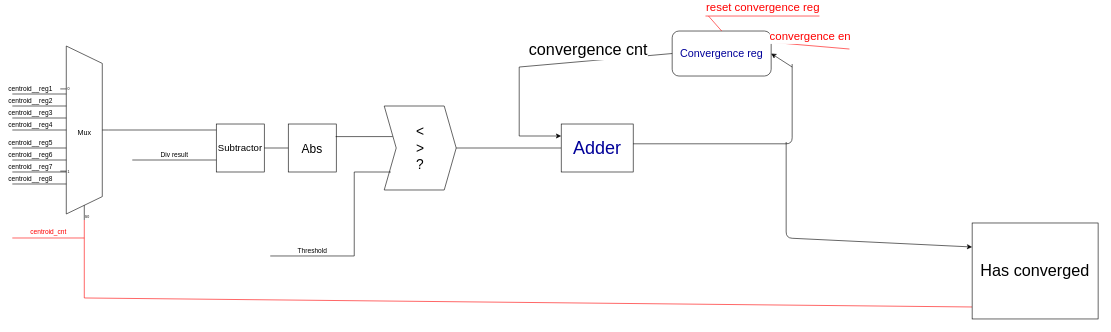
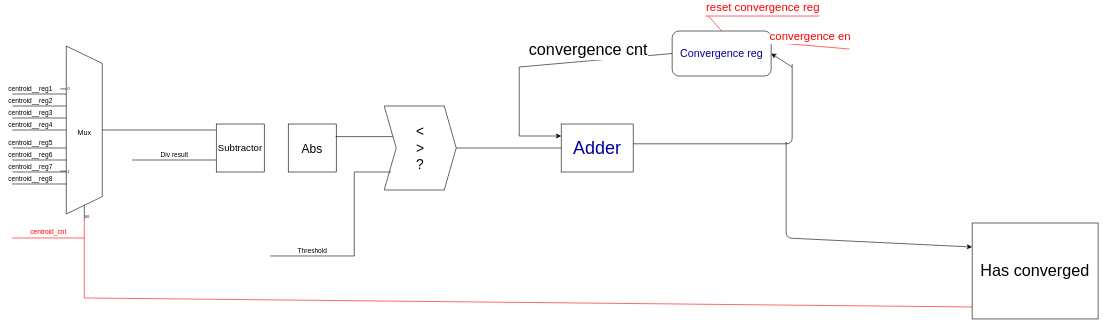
- <mxCell id="17" value="" style="endArrow=none;html=1;strokeColor=#000000;fontColor=#000000;entryX=0;entryY=0.5;entryDx=0;entryDy=0;exitX=1;exitY=0.5;exitDx=0;exitDy=0;" parent="1" source="13" target="14" edge="1"><mxGeometry width="50" height="50" relative="1" as="geometry"><mxPoint x="420" y="350" as="sourcePoint" /><mxPoint x="470" y="300" as="targetPoint" /></mxGeometry></mxCell>
